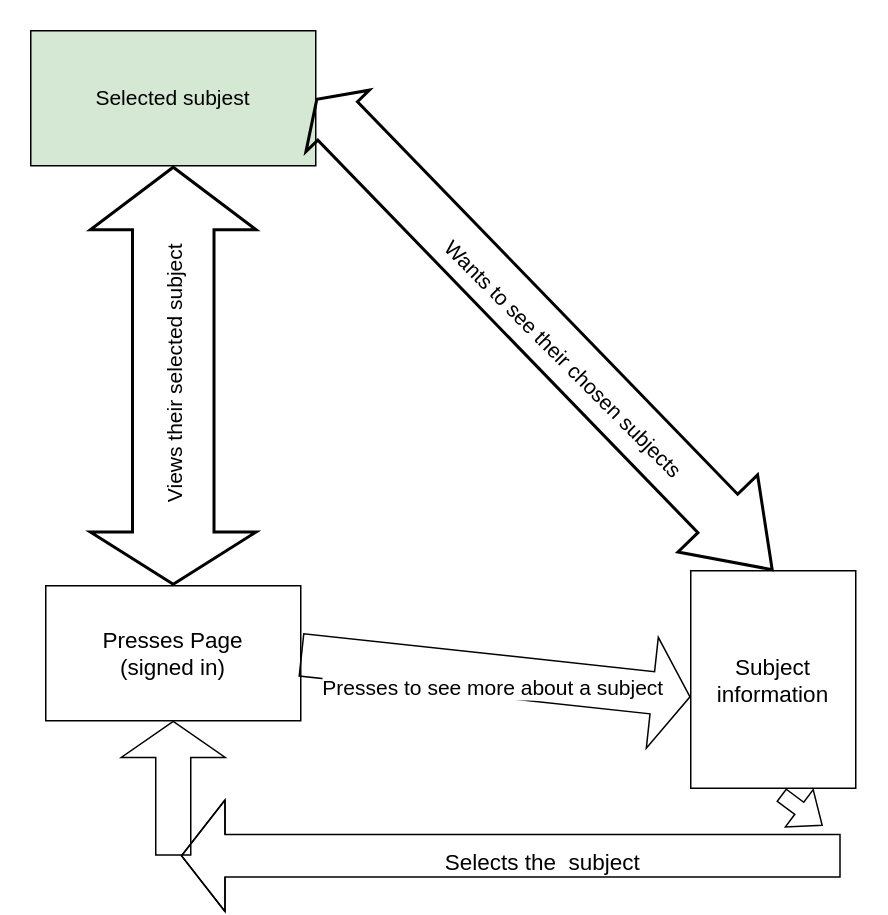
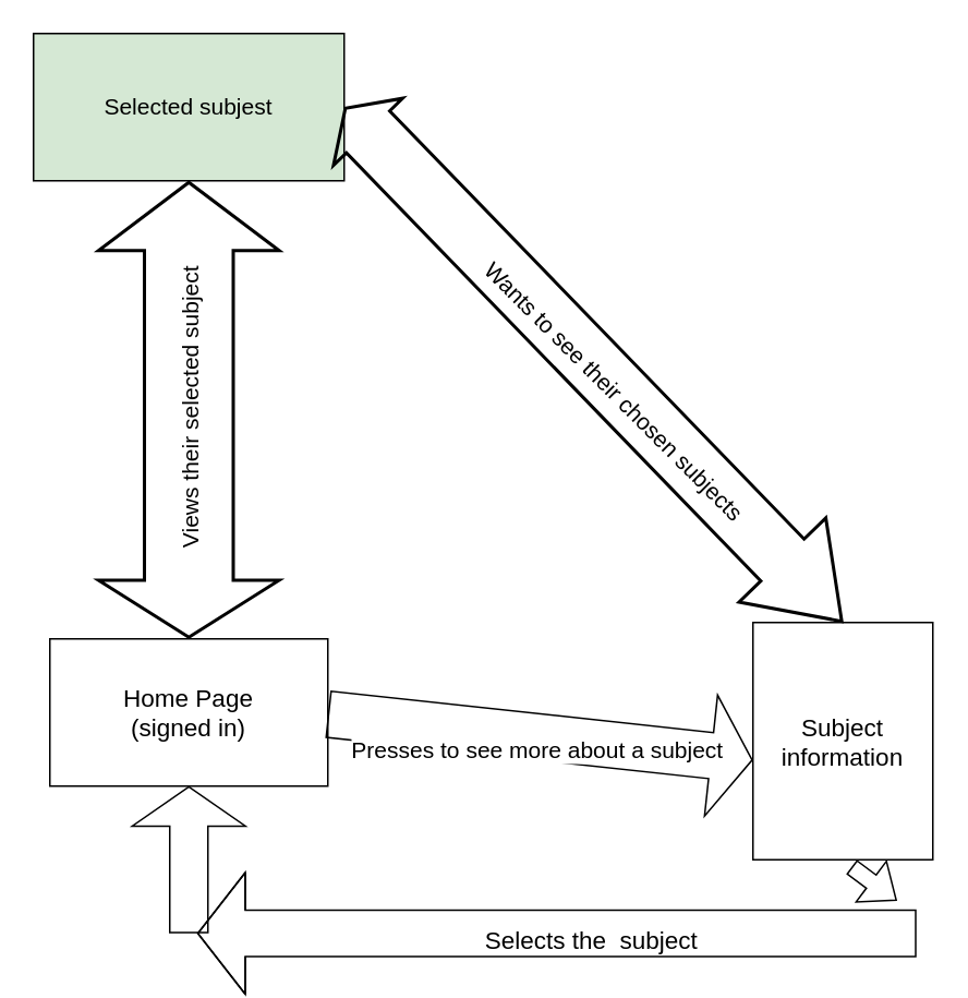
- <mxCell id="2" value="&lt;font style=&quot;font-size: 15px;&quot;&gt;Presses Page&lt;br&gt;(signed in)&lt;/font&gt;" style="rounded=0;whiteSpace=wrap;html=1;" vertex="1" parent="1"><mxGeometry x="30" y="390" width="170" height="90" as="geometry" /></mxCell>
+ <mxCell id="2" value="&lt;font style=&quot;font-size: 15px;&quot;&gt;Home Page&lt;br&gt;(signed in)&lt;/font&gt;" style="rounded=0;whiteSpace=wrap;html=1;" vertex="1" parent="1"><mxGeometry x="30" y="390" width="170" height="90" as="geometry" /></mxCell>
